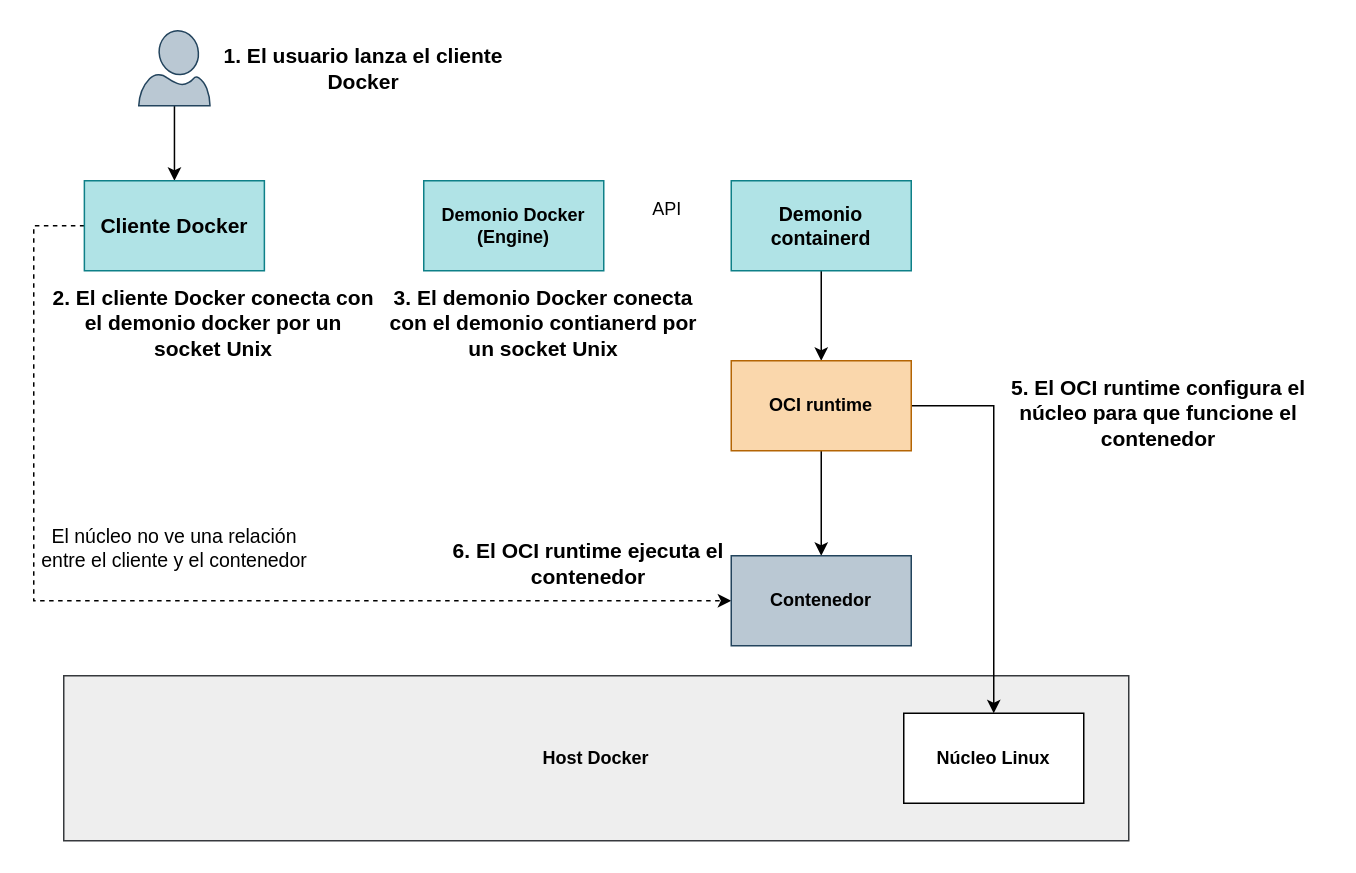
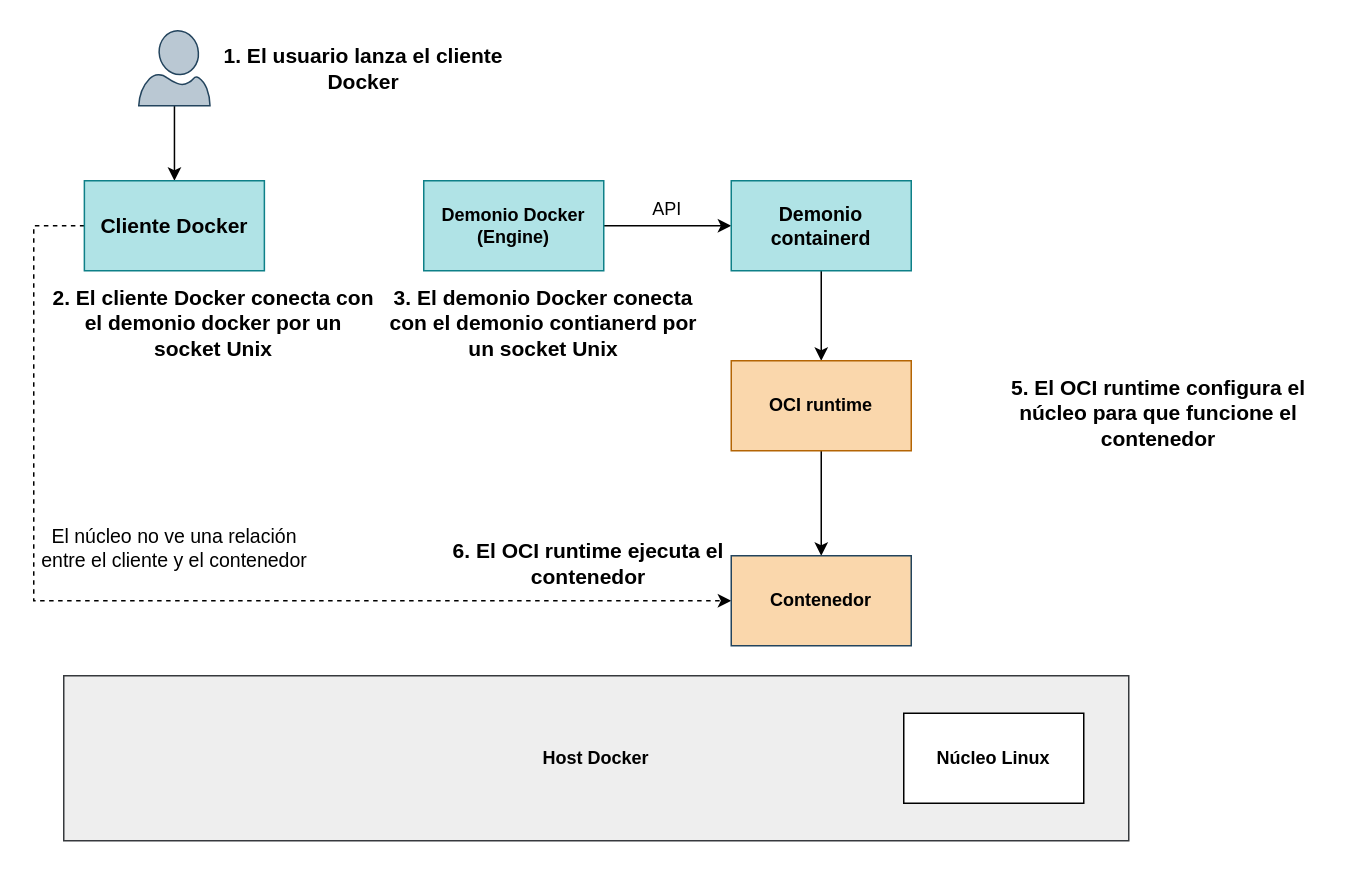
+ <mxCell id="8" value="" style="edgeStyle=orthogonalEdgeStyle;rounded=0;orthogonalLoop=1;jettySize=auto;html=1;" edge="1" parent="1" source="9" target="11"><mxGeometry relative="1" as="geometry" /></mxCell>
- <mxCell id="14" value="" style="edgeStyle=orthogonalEdgeStyle;rounded=0;orthogonalLoop=1;jettySize=auto;html=1;entryX=0.5;entryY=0;entryDx=0;entryDy=0;" edge="1" parent="1" source="15" target="17"><mxGeometry relative="1" as="geometry"><mxPoint x="697" y="270" as="targetPoint" /><Array as="points"><mxPoint x="662" y="270" /></Array></mxGeometry></mxCell>
- <mxCell id="16" value="&lt;b&gt;Contenedor&lt;/b&gt;" style="rounded=0;whiteSpace=wrap;html=1;fillColor=#bac8d3;strokeColor=#23445d;" vertex="1" parent="1"><mxGeometry x="487" y="370" width="120" height="60" as="geometry" /></mxCell>
+ <mxCell id="16" value="&lt;b&gt;Contenedor&lt;/b&gt;" style="rounded=0;whiteSpace=wrap;html=1;fillColor=#fad7ac;strokeColor=#23445d;" vertex="1" parent="1"><mxGeometry x="487" y="370" width="120" height="60" as="geometry" /></mxCell>
